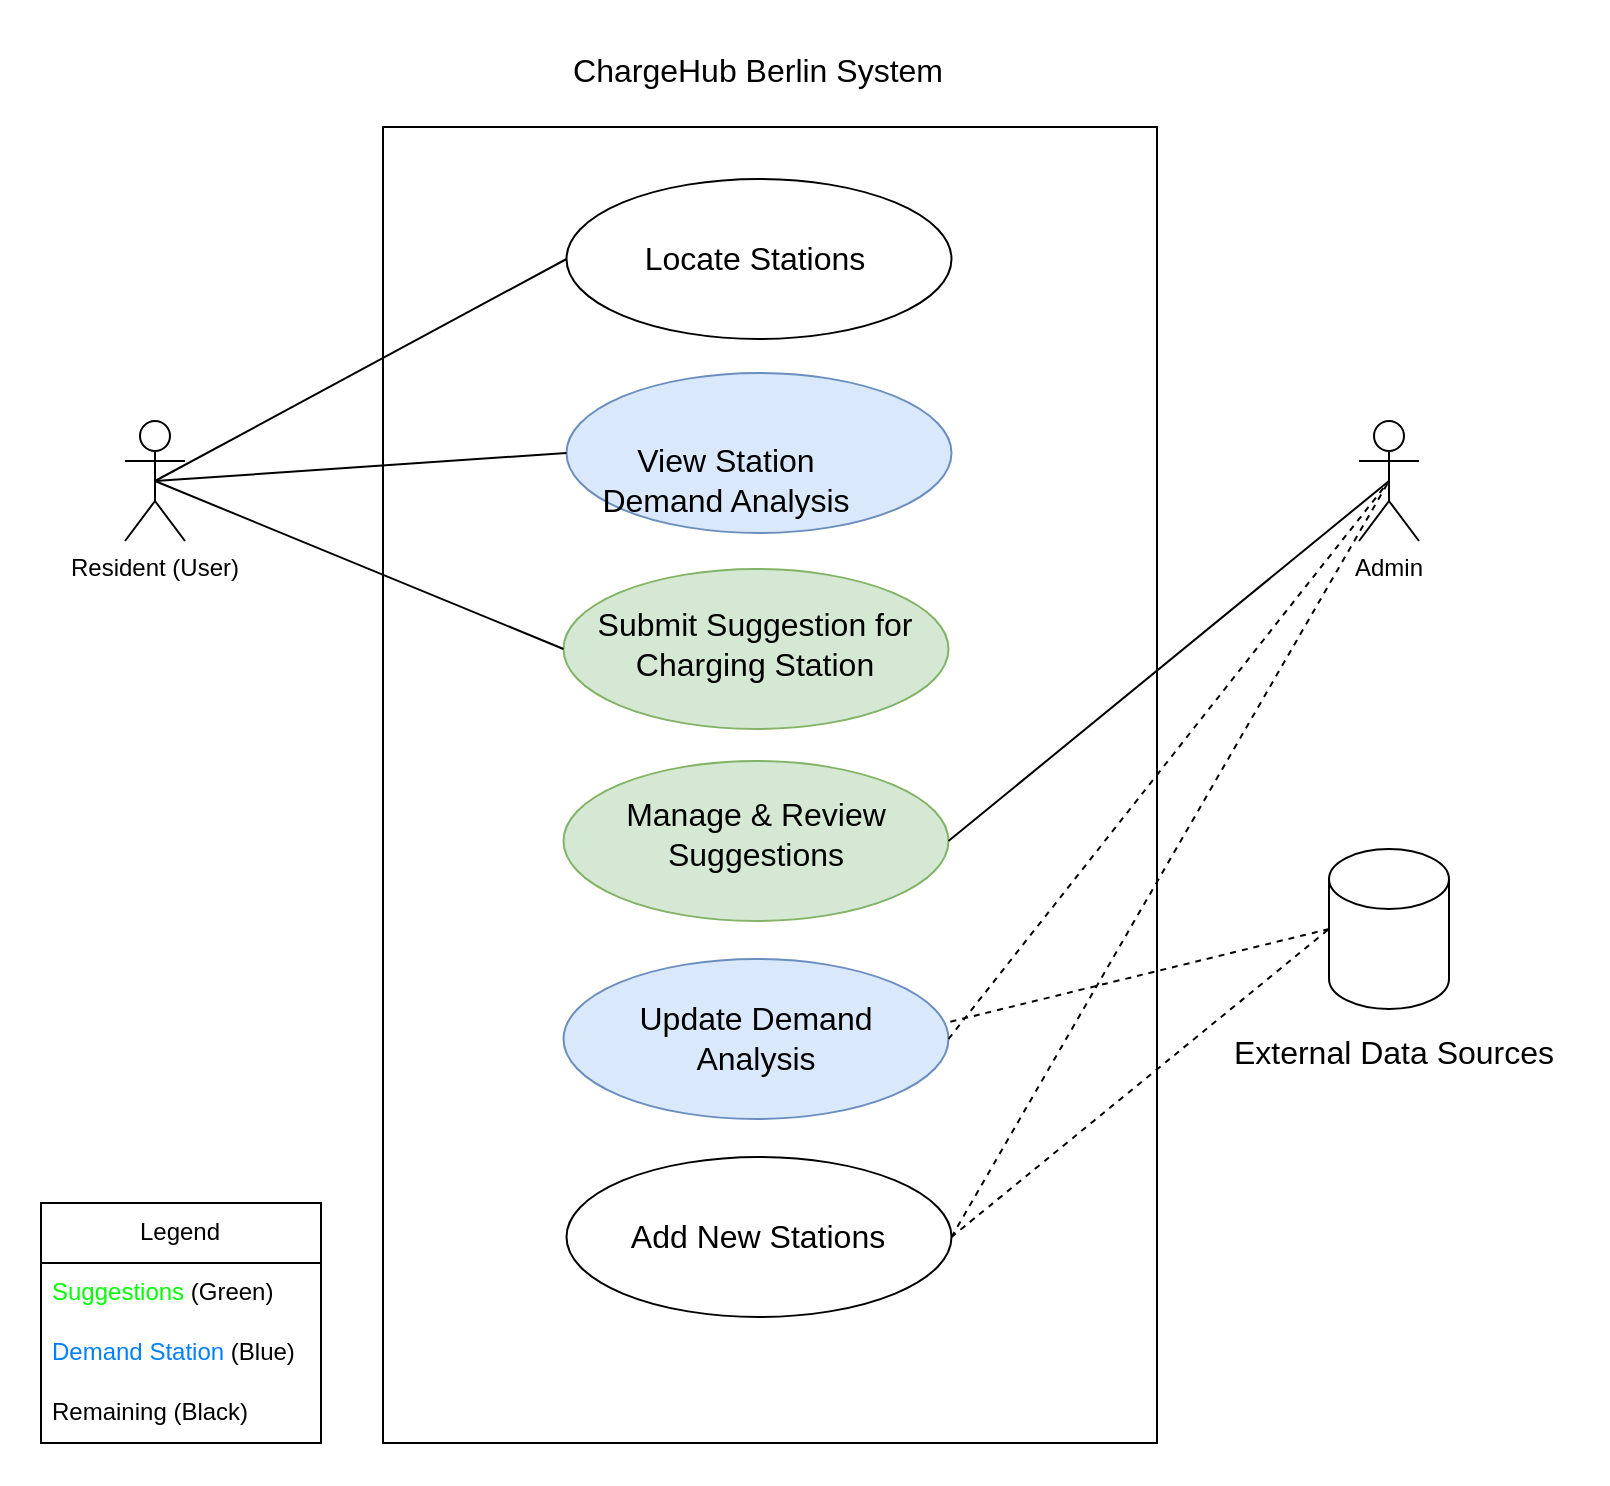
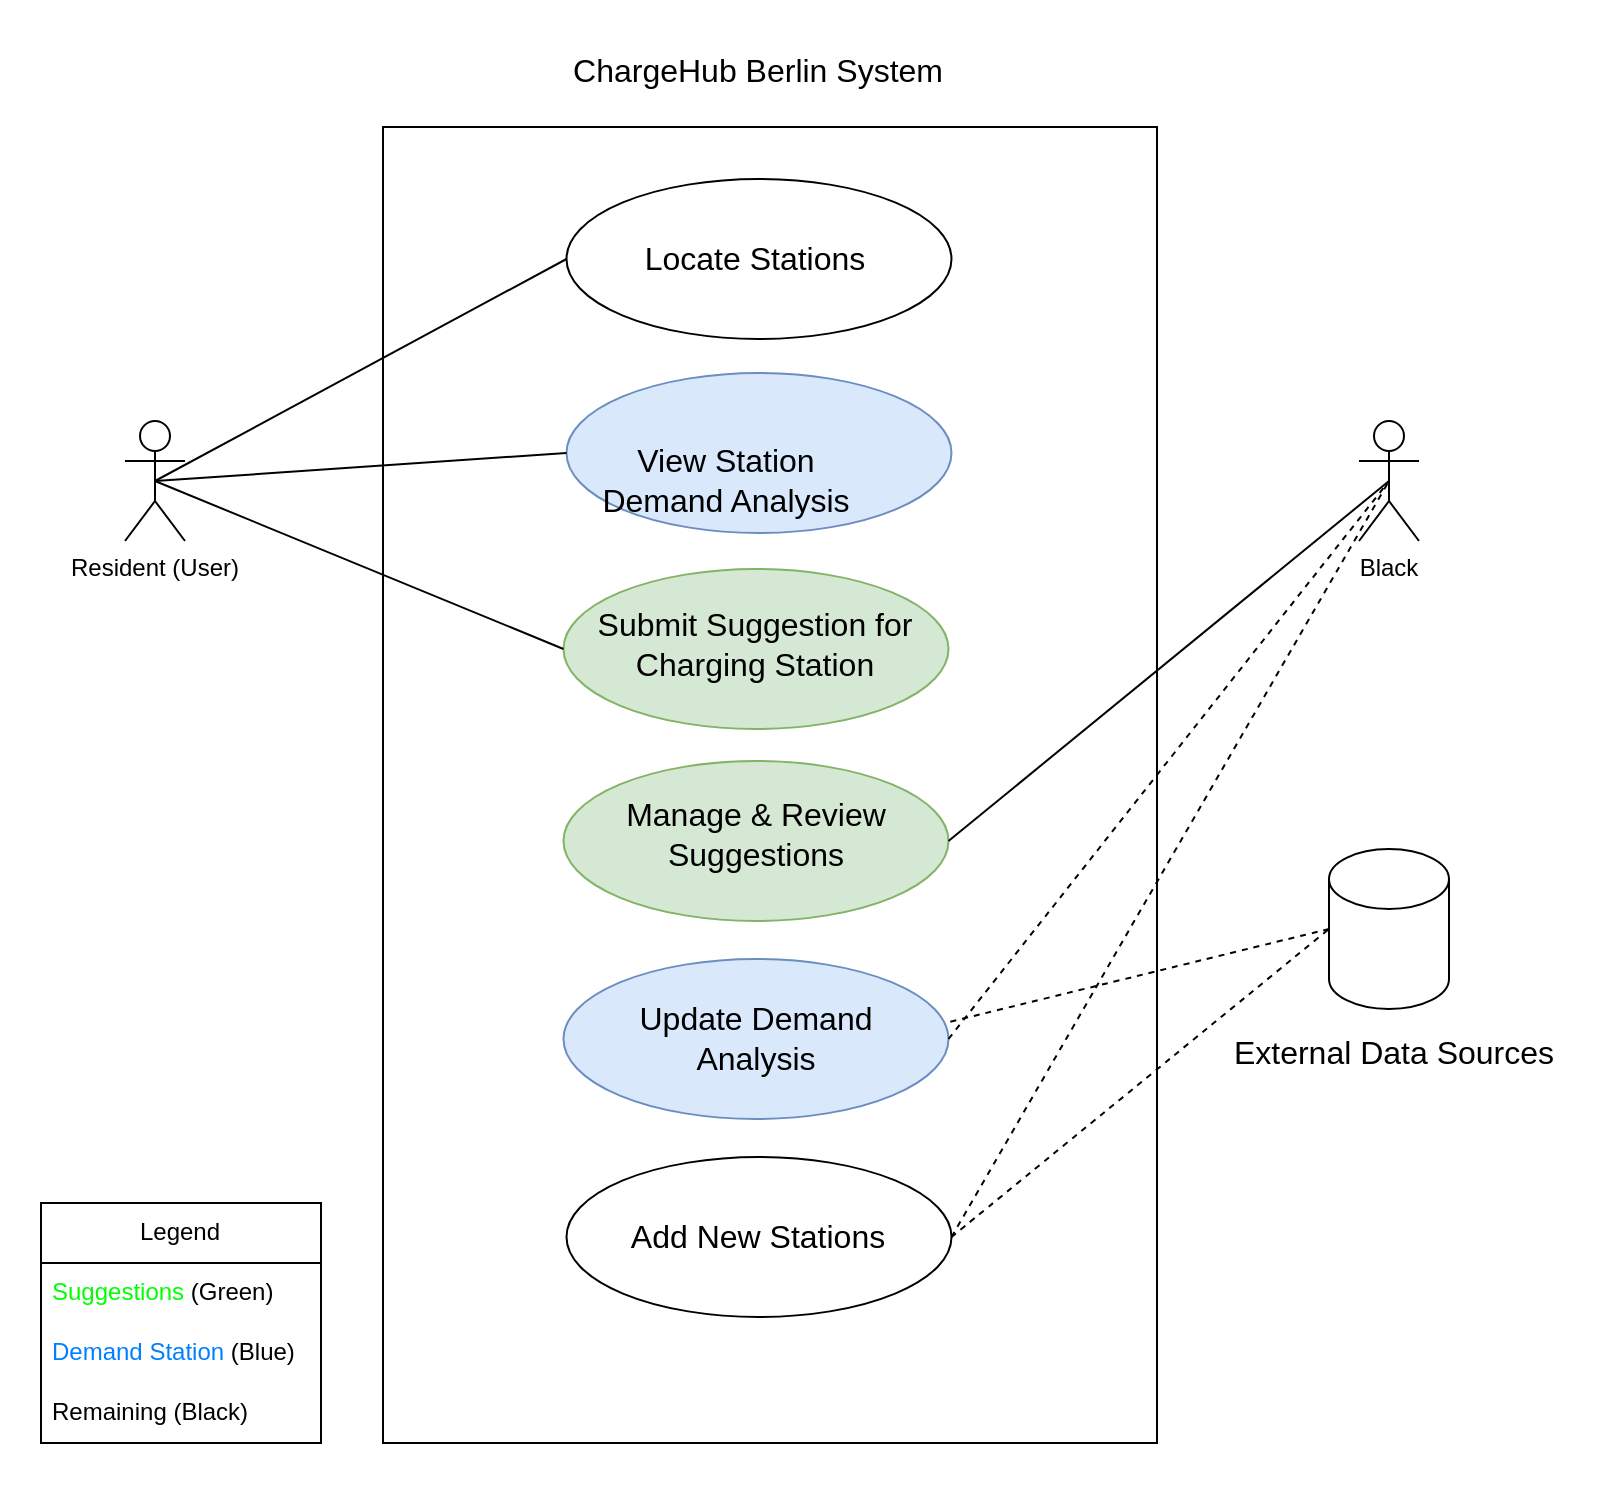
- <mxCell id="4" value="Admin" style="shape=umlActor;verticalLabelPosition=bottom;verticalAlign=top;html=1;outlineConnect=0;" vertex="1" parent="1"><mxGeometry x="679" y="210" width="30" height="60" as="geometry" /></mxCell>
+ <mxCell id="4" value="Black" style="shape=umlActor;verticalLabelPosition=bottom;verticalAlign=top;html=1;outlineConnect=0;" vertex="1" parent="1"><mxGeometry x="679" y="210" width="30" height="60" as="geometry" /></mxCell>
